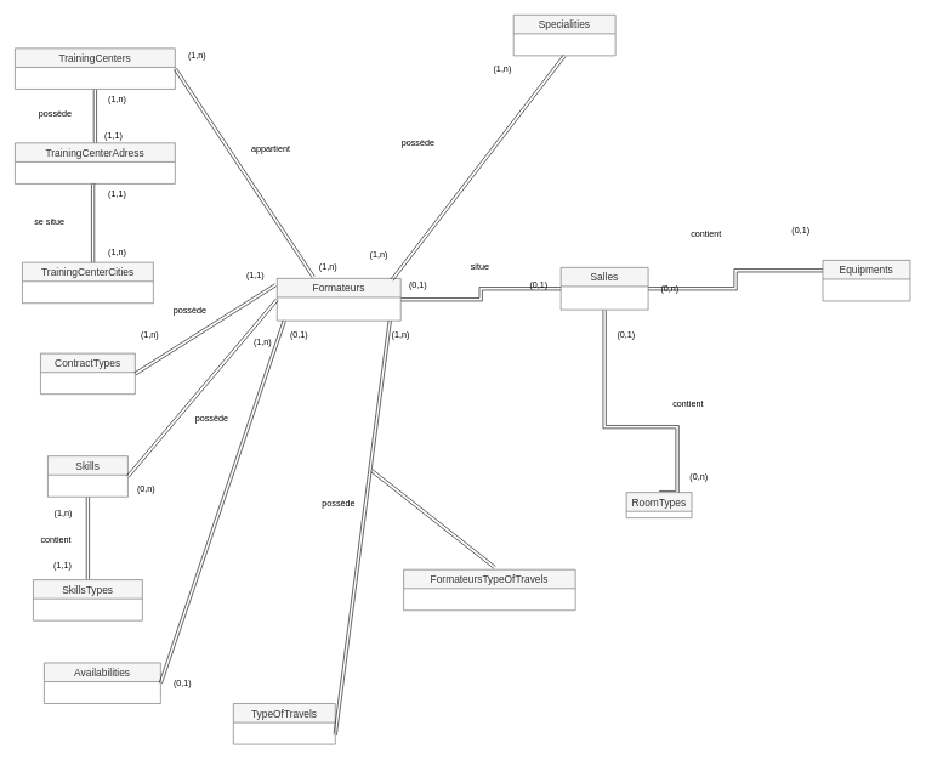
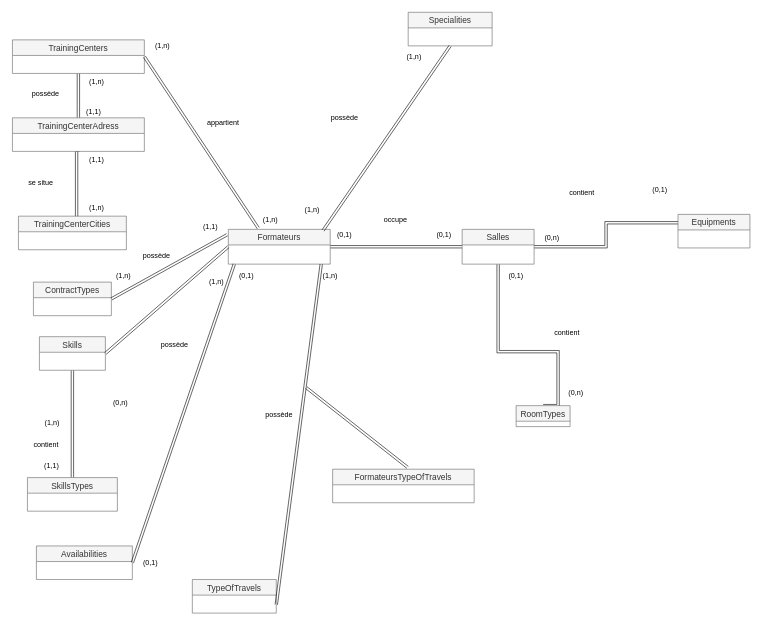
- <mxCell id="6" value="Specialities" style="swimlane;fontStyle=0;childLayout=stackLayout;horizontal=1;startSize=26;fillColor=#f5f5f5;horizontalStack=0;resizeParent=1;resizeParentMax=0;resizeLast=0;collapsible=1;marginBottom=0;swimlaneFillColor=#ffffff;align=center;fontSize=14;strokeColor=#666666;fontColor=#333333;" parent="1" vertex="1"><mxGeometry x="705" y="20" width="140" height="56" as="geometry" /></mxCell>
+ <mxCell id="6" value="Specialities" style="swimlane;fontStyle=0;childLayout=stackLayout;horizontal=1;startSize=26;fillColor=#f5f5f5;horizontalStack=0;resizeParent=1;resizeParentMax=0;resizeLast=0;collapsible=1;marginBottom=0;swimlaneFillColor=#ffffff;align=center;fontSize=14;strokeColor=#666666;fontColor=#333333;" parent="1" vertex="1"><mxGeometry x="680" y="20" width="140" height="56" as="geometry" /></mxCell>
- <mxCell id="30" value="situe" style="text;html=1;strokeColor=none;fillColor=none;align=center;verticalAlign=middle;whiteSpace=wrap;rounded=0;" parent="1" vertex="1"><mxGeometry x="594" y="356" width="130" height="20" as="geometry" /></mxCell>
+ <mxCell id="30" value="occupe" style="text;html=1;strokeColor=none;fillColor=none;align=center;verticalAlign=middle;whiteSpace=wrap;rounded=0;" parent="1" vertex="1"><mxGeometry x="594" y="356" width="130" height="20" as="geometry" /></mxCell>
- <mxCell id="18" value="Salles" style="swimlane;fontStyle=0;childLayout=stackLayout;horizontal=1;startSize=26;fillColor=#f5f5f5;horizontalStack=0;resizeParent=1;resizeParentMax=0;resizeLast=0;collapsible=1;marginBottom=0;swimlaneFillColor=#ffffff;align=center;fontSize=14;labelBackgroundColor=none;strokeColor=#666666;fontColor=#333333;" parent="1" vertex="1"><mxGeometry x="770" y="367" width="120" height="58" as="geometry" /></mxCell>
+ <mxCell id="18" value="Salles" style="swimlane;fontStyle=0;childLayout=stackLayout;horizontal=1;startSize=26;fillColor=#f5f5f5;horizontalStack=0;resizeParent=1;resizeParentMax=0;resizeLast=0;collapsible=1;marginBottom=0;swimlaneFillColor=#ffffff;align=center;fontSize=14;labelBackgroundColor=none;strokeColor=#666666;fontColor=#333333;" parent="1" vertex="1"><mxGeometry x="770" y="382" width="120" height="58" as="geometry" /></mxCell>
- <mxCell id="7" value="ContractTypes" style="swimlane;fontStyle=0;childLayout=stackLayout;horizontal=1;startSize=26;fillColor=#f5f5f5;horizontalStack=0;resizeParent=1;resizeParentMax=0;resizeLast=0;collapsible=1;marginBottom=0;swimlaneFillColor=#ffffff;align=center;fontSize=14;strokeColor=#666666;fontColor=#333333;" parent="1" vertex="1"><mxGeometry x="55" y="485" width="130" height="56" as="geometry" /></mxCell>
+ <mxCell id="7" value="ContractTypes" style="swimlane;fontStyle=0;childLayout=stackLayout;horizontal=1;startSize=26;fillColor=#f5f5f5;horizontalStack=0;resizeParent=1;resizeParentMax=0;resizeLast=0;collapsible=1;marginBottom=0;swimlaneFillColor=#ffffff;align=center;fontSize=14;strokeColor=#666666;fontColor=#333333;" parent="1" vertex="1"><mxGeometry x="55" y="470" width="130" height="56" as="geometry" /></mxCell>
- <mxCell id="9" value="Skills" style="swimlane;fontStyle=0;childLayout=stackLayout;horizontal=1;startSize=26;fillColor=#f5f5f5;horizontalStack=0;resizeParent=1;resizeParentMax=0;resizeLast=0;collapsible=1;marginBottom=0;swimlaneFillColor=#ffffff;align=center;fontSize=14;strokeColor=#666666;fontColor=#333333;" parent="1" vertex="1"><mxGeometry x="65" y="626" width="110" height="56" as="geometry" /></mxCell>
+ <mxCell id="9" value="Skills" style="swimlane;fontStyle=0;childLayout=stackLayout;horizontal=1;startSize=26;fillColor=#f5f5f5;horizontalStack=0;resizeParent=1;resizeParentMax=0;resizeLast=0;collapsible=1;marginBottom=0;swimlaneFillColor=#ffffff;align=center;fontSize=14;strokeColor=#666666;fontColor=#333333;" parent="1" vertex="1"><mxGeometry x="65" y="561" width="110" height="56" as="geometry" /></mxCell>
